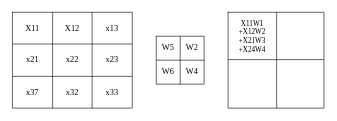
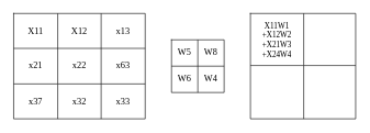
- <mxCell id="18" value="W2" style="shape=partialRectangle;html=1;whiteSpace=wrap;connectable=0;fillColor=none;top=0;left=0;bottom=0;right=0;overflow=hidden;fontFamily=Comic Sans MS;fontSize=14;" vertex="1" parent="16"><mxGeometry x="40" width="40" height="40" as="geometry"><mxRectangle width="40" height="40" as="alternateBounds" /></mxGeometry></mxCell>
+ <mxCell id="18" value="W8" style="shape=partialRectangle;html=1;whiteSpace=wrap;connectable=0;fillColor=none;top=0;left=0;bottom=0;right=0;overflow=hidden;fontFamily=Comic Sans MS;fontSize=14;" vertex="1" parent="16"><mxGeometry x="40" width="40" height="40" as="geometry"><mxRectangle width="40" height="40" as="alternateBounds" /></mxGeometry></mxCell>
- <mxCell id="10" value="&lt;font face=&quot;Comic Sans MS&quot; style=&quot;font-size: 14px&quot;&gt;x23&lt;/font&gt;" style="shape=partialRectangle;html=1;whiteSpace=wrap;connectable=0;fillColor=none;top=0;left=0;bottom=0;right=0;overflow=hidden;" vertex="1" parent="7"><mxGeometry x="133" width="67" height="54" as="geometry"><mxRectangle width="67" height="54" as="alternateBounds" /></mxGeometry></mxCell>
+ <mxCell id="10" value="&lt;font face=&quot;Comic Sans MS&quot; style=&quot;font-size: 14px&quot;&gt;x63&lt;/font&gt;" style="shape=partialRectangle;html=1;whiteSpace=wrap;connectable=0;fillColor=none;top=0;left=0;bottom=0;right=0;overflow=hidden;" vertex="1" parent="7"><mxGeometry x="133" width="67" height="54" as="geometry"><mxRectangle width="67" height="54" as="alternateBounds" /></mxGeometry></mxCell>
